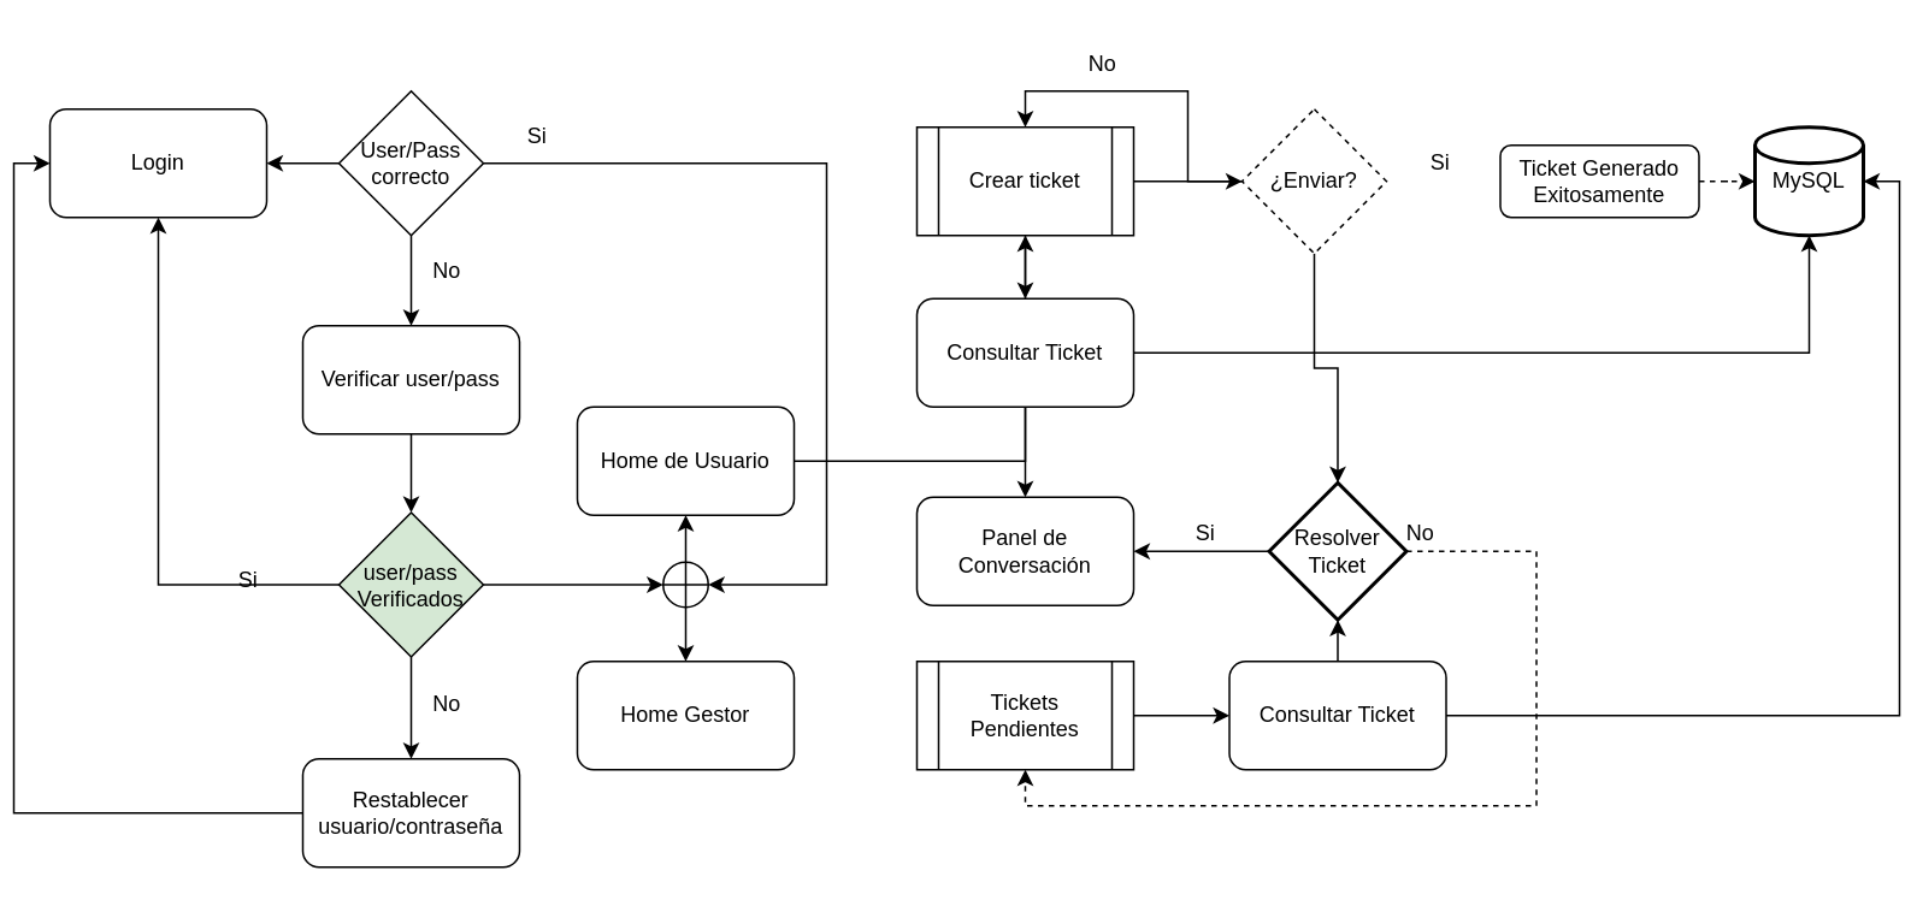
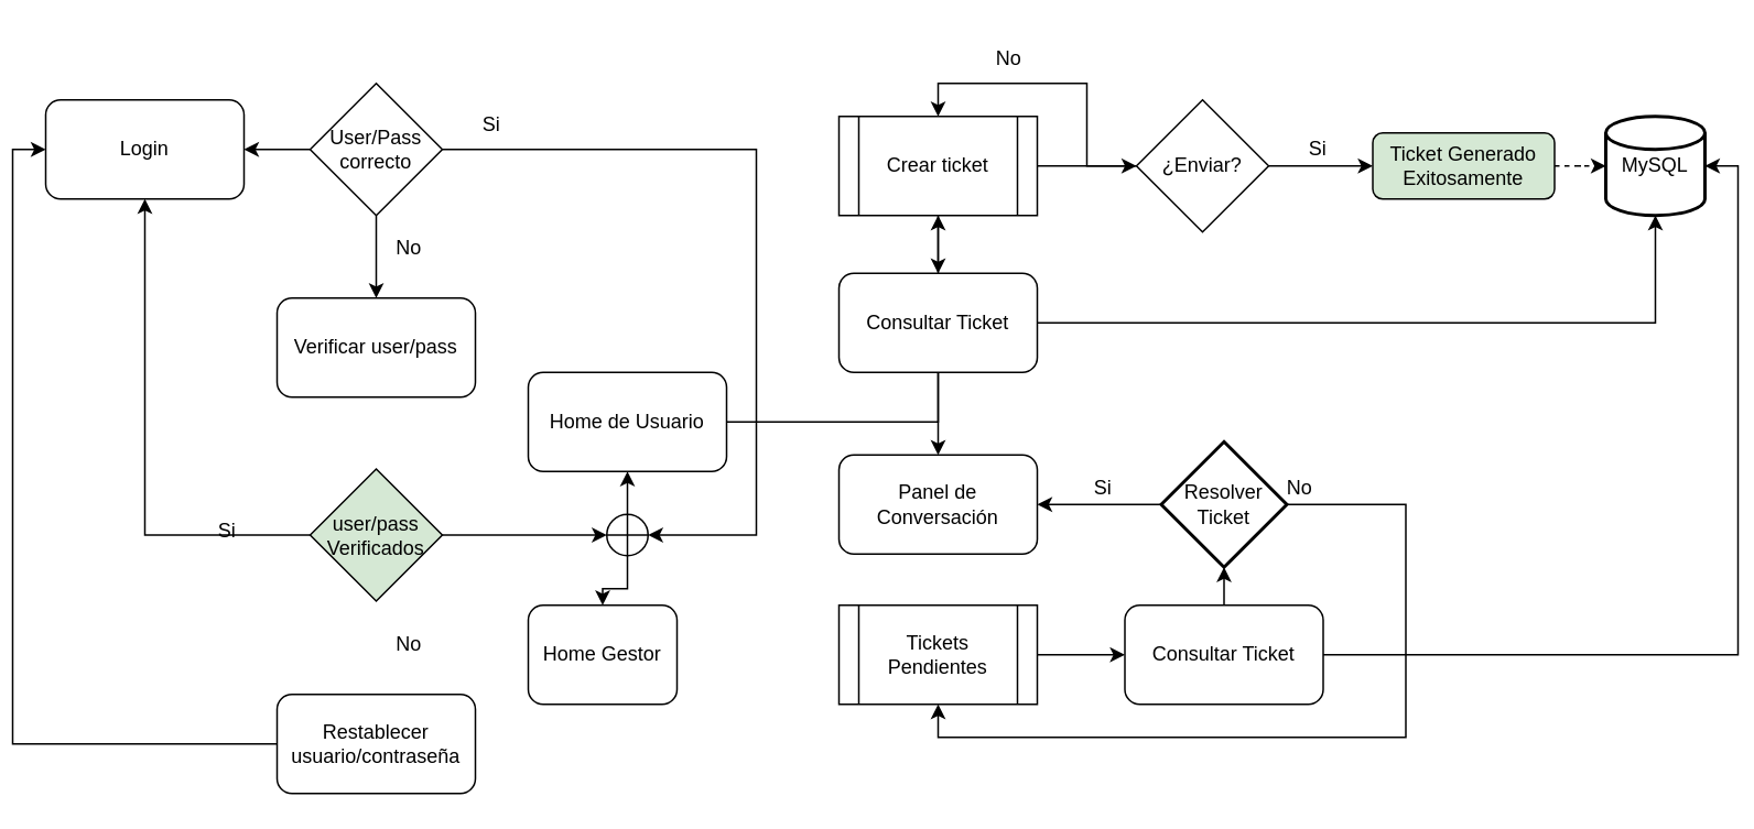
- <mxCell id="25" value="¿Enviar?" style="rhombus;whiteSpace=wrap;html=1;labelBackgroundColor=none;dashed=1;" vertex="1" parent="1"><mxGeometry x="680" y="60" width="80" height="80" as="geometry" /></mxCell>
+ <mxCell id="25" value="¿Enviar?" style="rhombus;whiteSpace=wrap;html=1;labelBackgroundColor=none;" vertex="1" parent="1"><mxGeometry x="680" y="60" width="80" height="80" as="geometry" /></mxCell>
- <mxCell id="32" value="Ticket Generado Exitosamente" style="rounded=1;whiteSpace=wrap;html=1;labelBackgroundColor=none;" vertex="1" parent="1"><mxGeometry x="823" y="80" width="110" height="40" as="geometry" /></mxCell>
+ <mxCell id="32" value="Ticket Generado Exitosamente" style="rounded=1;whiteSpace=wrap;html=1;labelBackgroundColor=none;fillColor=#d5e8d4;" vertex="1" parent="1"><mxGeometry x="823" y="80" width="110" height="40" as="geometry" /></mxCell>
- <mxCell id="24" style="edgeStyle=orthogonalEdgeStyle;rounded=0;orthogonalLoop=1;jettySize=auto;html=1;labelBackgroundColor=none;fontColor=default;" edge="1" parent="1" source="25" target="40"><mxGeometry relative="1" as="geometry" /></mxCell>
+ <mxCell id="24" style="edgeStyle=orthogonalEdgeStyle;rounded=0;orthogonalLoop=1;jettySize=auto;html=1;entryX=0;entryY=0.5;entryDx=0;entryDy=0;labelBackgroundColor=none;fontColor=default;" edge="1" parent="1" source="25" target="32"><mxGeometry relative="1" as="geometry" /></mxCell>
- <mxCell id="13" style="edgeStyle=orthogonalEdgeStyle;rounded=0;orthogonalLoop=1;jettySize=auto;html=1;entryX=0.5;entryY=0;entryDx=0;entryDy=0;labelBackgroundColor=none;fontColor=default;" edge="1" parent="1" source="14" target="18"><mxGeometry relative="1" as="geometry" /></mxCell>
- <mxCell id="17" style="edgeStyle=orthogonalEdgeStyle;rounded=0;orthogonalLoop=1;jettySize=auto;html=1;labelBackgroundColor=none;fontColor=default;" edge="1" parent="1" source="18" target="20"><mxGeometry relative="1" as="geometry" /></mxCell>
- <mxCell id="34" value="Home Gestor" style="rounded=1;whiteSpace=wrap;html=1;labelBackgroundColor=none;" vertex="1" parent="1"><mxGeometry x="312" y="366" width="120" height="60" as="geometry" /></mxCell>
+ <mxCell id="34" value="Home Gestor" style="rounded=1;whiteSpace=wrap;html=1;labelBackgroundColor=none;" vertex="1" parent="1"><mxGeometry x="312" y="366" width="90" height="60" as="geometry" /></mxCell>
- <mxCell id="39" style="edgeStyle=orthogonalEdgeStyle;rounded=0;orthogonalLoop=1;jettySize=auto;html=1;entryX=0.5;entryY=1;entryDx=0;entryDy=0;labelBackgroundColor=none;fontColor=default;dashed=1;" edge="1" parent="1" source="40" target="37"><mxGeometry relative="1" as="geometry"><Array as="points"><mxPoint x="843" y="305" /><mxPoint x="843" y="446" /><mxPoint x="560" y="446" /></Array></mxGeometry></mxCell>
+ <mxCell id="39" style="edgeStyle=orthogonalEdgeStyle;rounded=0;orthogonalLoop=1;jettySize=auto;html=1;entryX=0.5;entryY=1;entryDx=0;entryDy=0;labelBackgroundColor=none;fontColor=default;" edge="1" parent="1" source="40" target="37"><mxGeometry relative="1" as="geometry"><Array as="points"><mxPoint x="843" y="305" /><mxPoint x="843" y="446" /><mxPoint x="560" y="446" /></Array></mxGeometry></mxCell>
